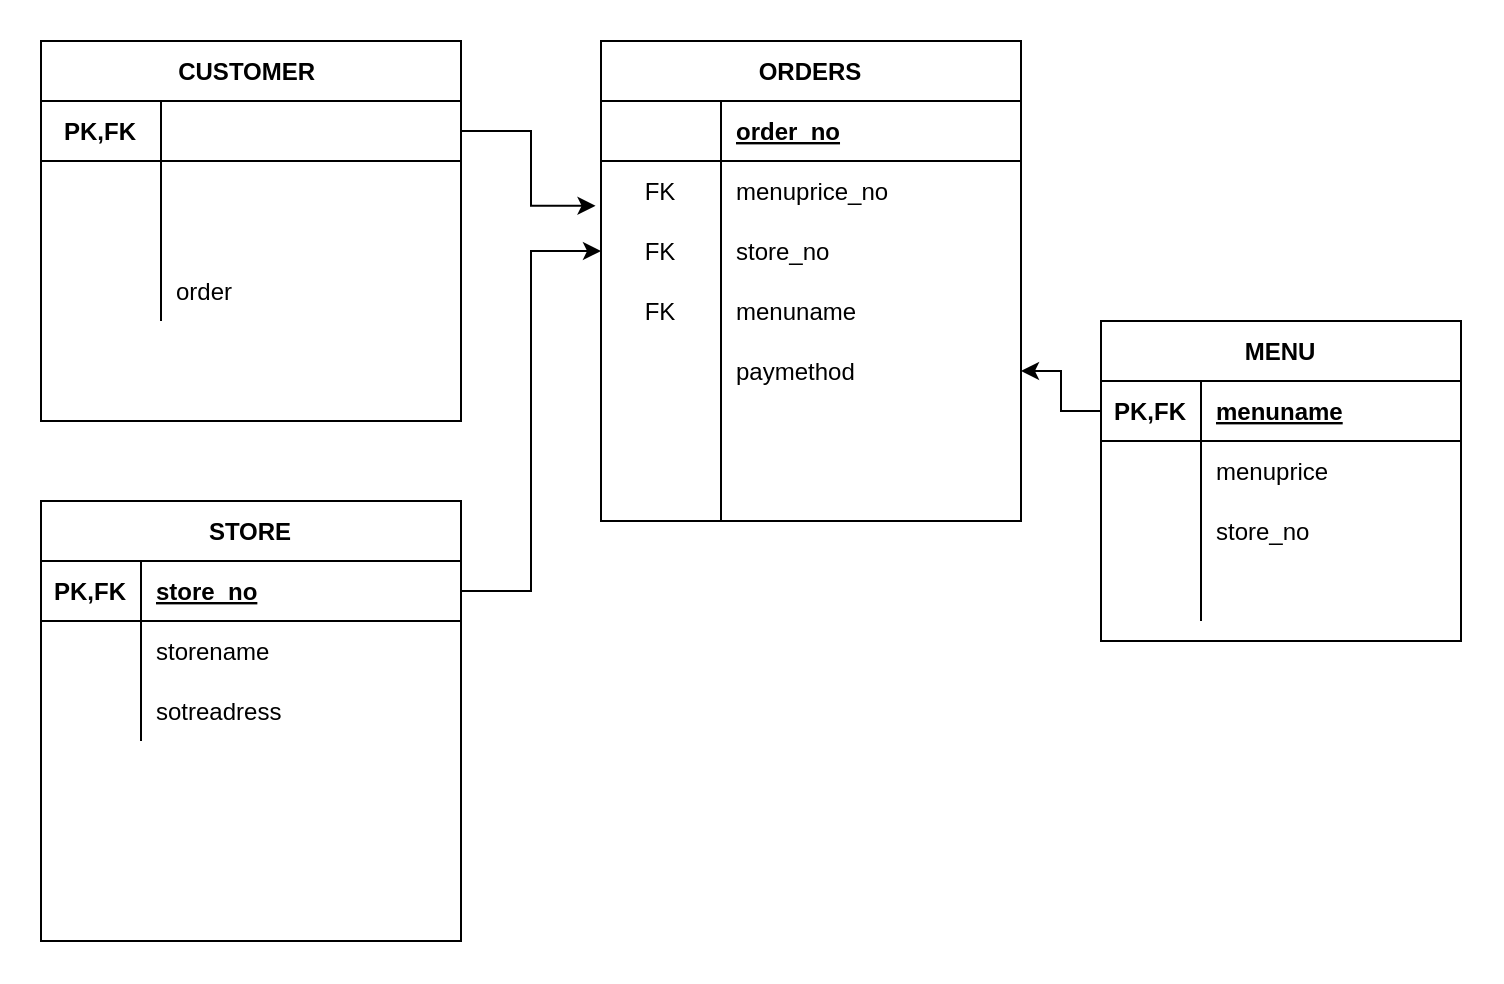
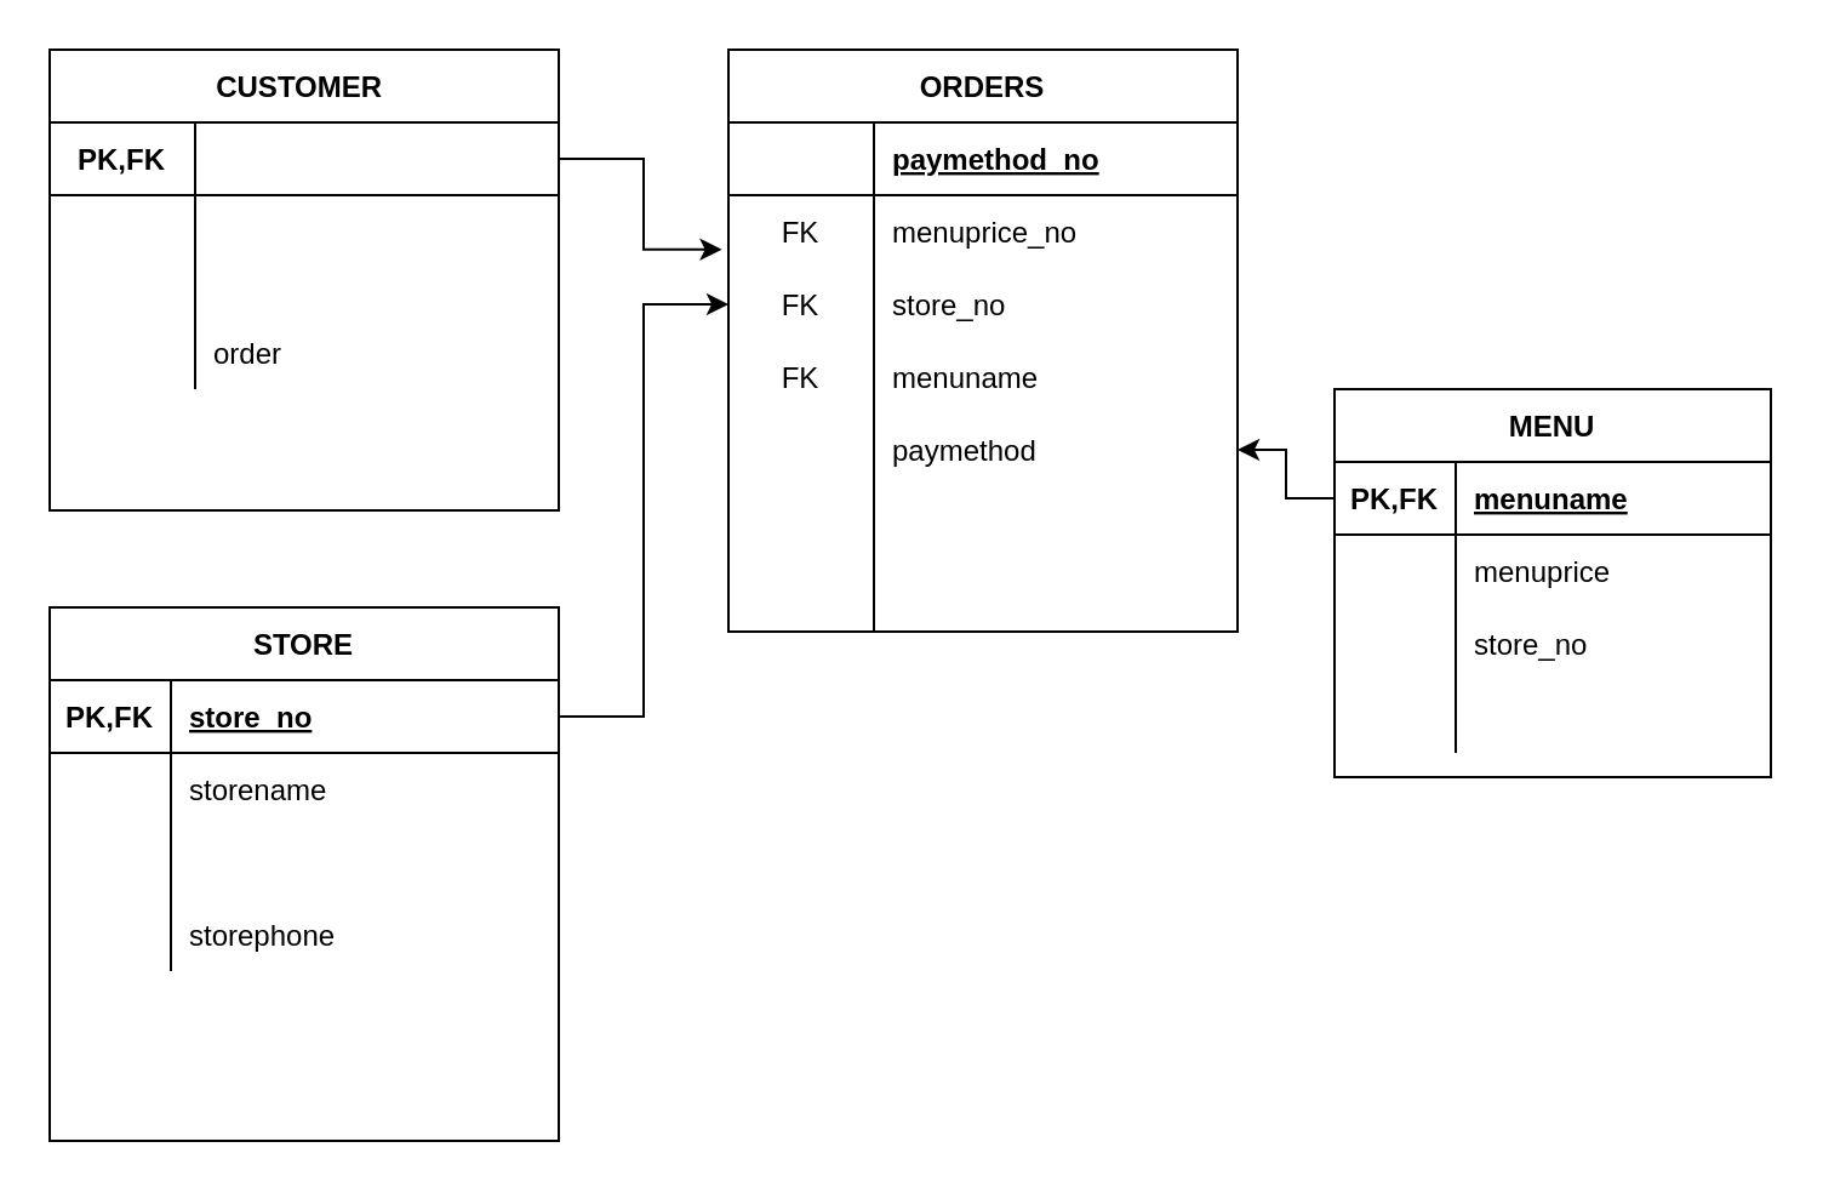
- <mxCell id="14" value="order_no" style="shape=partialRectangle;connectable=0;fillColor=none;top=0;left=0;bottom=0;right=0;align=left;spacingLeft=6;fontStyle=5;overflow=hidden;" vertex="1" parent="13"><mxGeometry x="60" width="150" height="30" as="geometry" /></mxCell>
+ <mxCell id="14" value="paymethod_no" style="shape=partialRectangle;connectable=0;fillColor=none;top=0;left=0;bottom=0;right=0;align=left;spacingLeft=6;fontStyle=5;overflow=hidden;" vertex="1" parent="13"><mxGeometry x="60" width="150" height="30" as="geometry" /></mxCell>
- <mxCell id="57" value="sotreadress" style="shape=partialRectangle;connectable=0;fillColor=none;top=0;left=0;bottom=0;right=0;align=left;spacingLeft=6;overflow=hidden;" vertex="1" parent="55"><mxGeometry x="50" width="160" height="30" as="geometry" /></mxCell>
+ <mxCell id="60" value="storephone" style="shape=partialRectangle;connectable=0;fillColor=none;top=0;left=0;bottom=0;right=0;align=left;spacingLeft=6;overflow=hidden;" vertex="1" parent="58"><mxGeometry x="50" width="160" height="30" as="geometry" /></mxCell>
